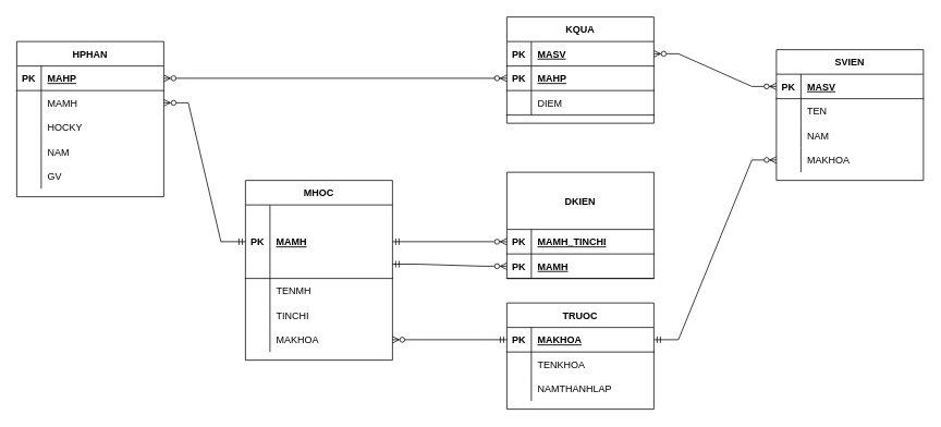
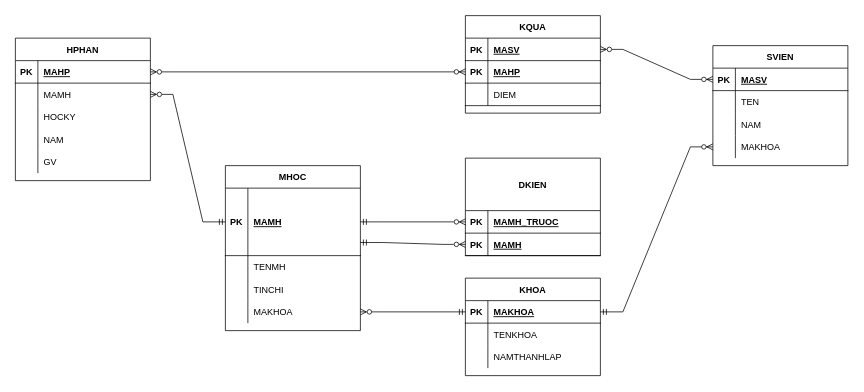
- <mxCell id="43" value="MAMH_TINCHI" style="shape=partialRectangle;connectable=0;fillColor=none;top=0;left=0;bottom=0;right=0;align=left;spacingLeft=6;fontStyle=5;overflow=hidden;" vertex="1" parent="41"><mxGeometry x="30" width="150" height="30" as="geometry"><mxRectangle width="150" height="30" as="alternateBounds" /></mxGeometry></mxCell>
+ <mxCell id="43" value="MAMH_TRUOC" style="shape=partialRectangle;connectable=0;fillColor=none;top=0;left=0;bottom=0;right=0;align=left;spacingLeft=6;fontStyle=5;overflow=hidden;" vertex="1" parent="41"><mxGeometry x="30" width="150" height="30" as="geometry"><mxRectangle width="150" height="30" as="alternateBounds" /></mxGeometry></mxCell>
- <mxCell id="2" value="TRUOC" style="shape=table;startSize=30;container=1;collapsible=1;childLayout=tableLayout;fixedRows=1;rowLines=0;fontStyle=1;align=center;resizeLast=1;" vertex="1" parent="1"><mxGeometry x="620" y="370" width="180" height="130" as="geometry" /></mxCell>
+ <mxCell id="2" value="KHOA" style="shape=table;startSize=30;container=1;collapsible=1;childLayout=tableLayout;fixedRows=1;rowLines=0;fontStyle=1;align=center;resizeLast=1;" vertex="1" parent="1"><mxGeometry x="620" y="370" width="180" height="130" as="geometry" /></mxCell>
